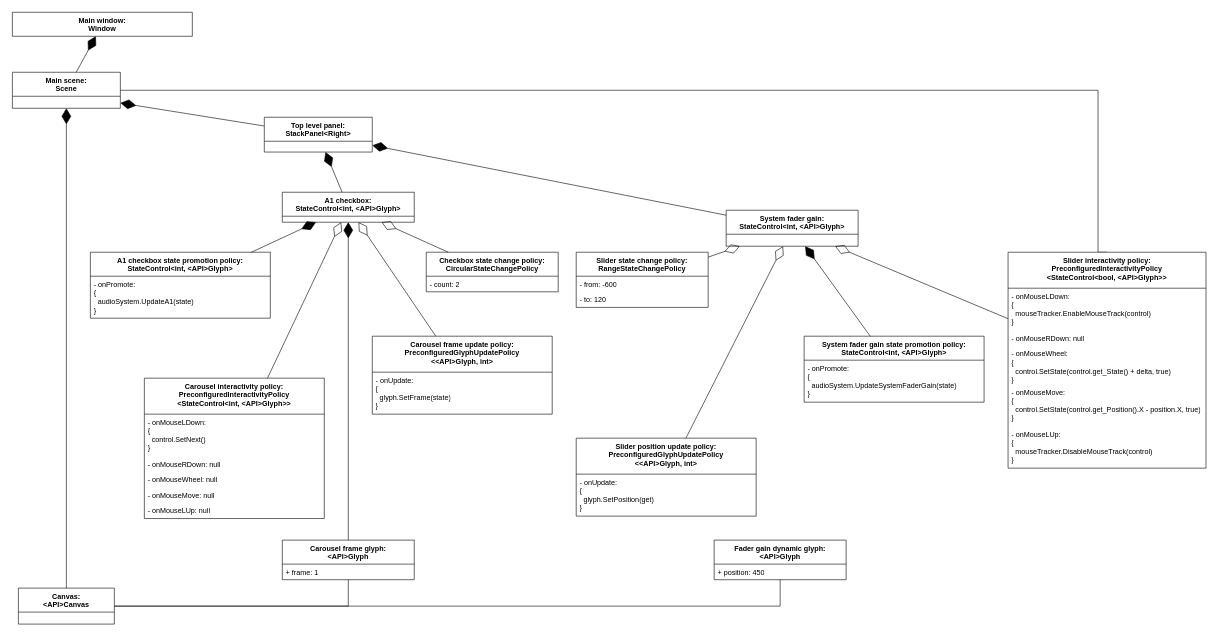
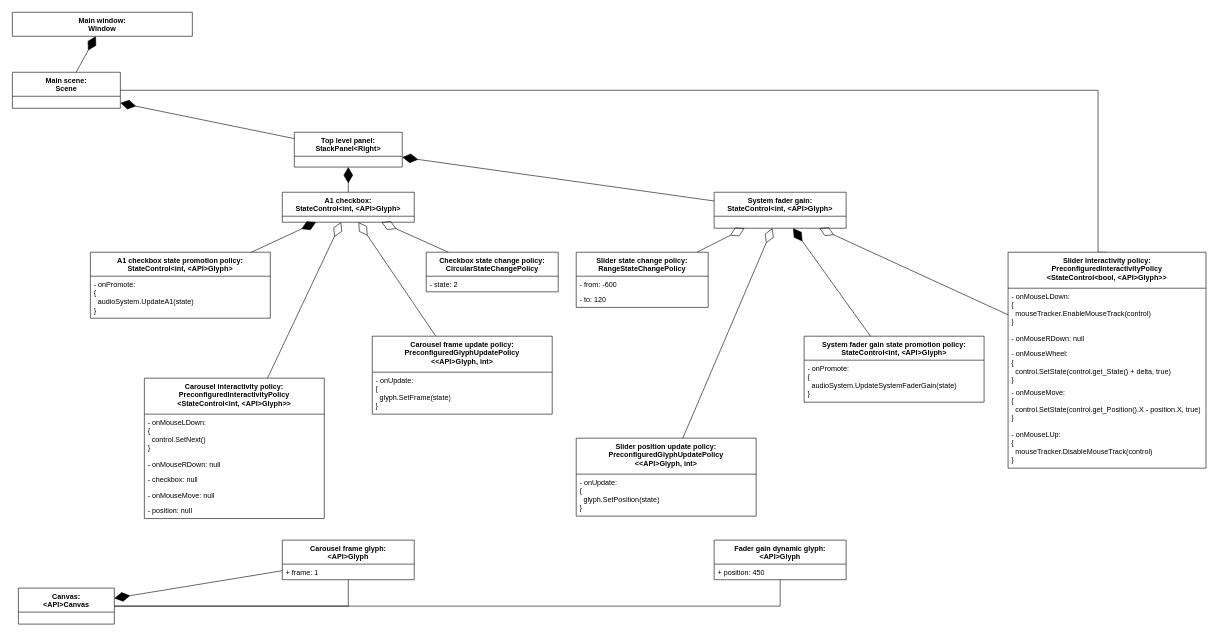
- <mxCell id="7" value="Top level panel:&lt;div&gt;StackPanel&amp;lt;Right&amp;gt;&lt;/div&gt;" style="swimlane;fontStyle=1;align=center;verticalAlign=top;childLayout=stackLayout;horizontal=1;startSize=40;horizontalStack=0;resizeParent=1;resizeParentMax=0;resizeLast=0;collapsible=1;marginBottom=0;whiteSpace=wrap;html=1;" parent="1" vertex="1"><mxGeometry x="440" y="195" width="180" height="58" as="geometry" /></mxCell>
+ <mxCell id="7" value="Top level panel:&lt;div&gt;StackPanel&amp;lt;Right&amp;gt;&lt;/div&gt;" style="swimlane;fontStyle=1;align=center;verticalAlign=top;childLayout=stackLayout;horizontal=1;startSize=40;horizontalStack=0;resizeParent=1;resizeParentMax=0;resizeLast=0;collapsible=1;marginBottom=0;whiteSpace=wrap;html=1;" parent="1" vertex="1"><mxGeometry x="490" y="220" width="180" height="58" as="geometry" /></mxCell>
- <mxCell id="10" value="System fader gain:&lt;div&gt;StateControl&amp;lt;int, &amp;lt;API&amp;gt;Glyph&amp;gt;&lt;/div&gt;" style="swimlane;fontStyle=1;align=center;verticalAlign=top;childLayout=stackLayout;horizontal=1;startSize=40;horizontalStack=0;resizeParent=1;resizeParentMax=0;resizeLast=0;collapsible=1;marginBottom=0;whiteSpace=wrap;html=1;" parent="1" vertex="1"><mxGeometry x="1210" y="350" width="220" height="60" as="geometry" /></mxCell>
+ <mxCell id="10" value="System fader gain:&lt;div&gt;StateControl&amp;lt;int, &amp;lt;API&amp;gt;Glyph&amp;gt;&lt;/div&gt;" style="swimlane;fontStyle=1;align=center;verticalAlign=top;childLayout=stackLayout;horizontal=1;startSize=40;horizontalStack=0;resizeParent=1;resizeParentMax=0;resizeLast=0;collapsible=1;marginBottom=0;whiteSpace=wrap;html=1;" parent="1" vertex="1"><mxGeometry x="1190" y="320" width="220" height="60" as="geometry" /></mxCell>
- <mxCell id="39" value="" style="endArrow=diamondThin;endFill=1;endSize=24;html=1;rounded=0;" parent="1" source="35" target="9" edge="1"><mxGeometry width="160" relative="1" as="geometry"><mxPoint x="125" y="722" as="sourcePoint" /><mxPoint x="148" y="640" as="targetPoint" /></mxGeometry></mxCell>
+ <mxCell id="39" value="" style="endArrow=diamondThin;endFill=1;endSize=24;html=1;rounded=0;" parent="1" source="35" target="5" edge="1"><mxGeometry width="160" relative="1" as="geometry"><mxPoint x="125" y="722" as="sourcePoint" /><mxPoint x="148" y="640" as="targetPoint" /></mxGeometry></mxCell>
- <mxCell id="27" value="- count: 2" style="text;strokeColor=none;fillColor=none;align=left;verticalAlign=top;spacingLeft=4;spacingRight=4;overflow=hidden;rotatable=0;points=[[0,0.5],[1,0.5]];portConstraint=eastwest;whiteSpace=wrap;html=1;" parent="26" vertex="1"><mxGeometry y="40" width="220" height="26" as="geometry" /></mxCell>
+ <mxCell id="27" value="- state: 2" style="text;strokeColor=none;fillColor=none;align=left;verticalAlign=top;spacingLeft=4;spacingRight=4;overflow=hidden;rotatable=0;points=[[0,0.5],[1,0.5]];portConstraint=eastwest;whiteSpace=wrap;html=1;" parent="26" vertex="1"><mxGeometry y="40" width="220" height="26" as="geometry" /></mxCell>
- <mxCell id="6" value="" style="endArrow=diamondThin;endFill=1;endSize=24;html=1;rounded=0;" parent="1" source="5" target="3" edge="1"><mxGeometry width="160" relative="1" as="geometry"><mxPoint x="40" y="370" as="sourcePoint" /><mxPoint x="-150" y="310" as="targetPoint" /></mxGeometry></mxCell>
- <mxCell id="16" value="- onMouseWheel: null" style="text;strokeColor=none;fillColor=none;align=left;verticalAlign=top;spacingLeft=4;spacingRight=4;overflow=hidden;rotatable=0;points=[[0,0.5],[1,0.5]];portConstraint=eastwest;whiteSpace=wrap;html=1;" parent="13" vertex="1"><mxGeometry y="156" width="300" height="26" as="geometry" /></mxCell>
+ <mxCell id="16" value="- checkbox: null" style="text;strokeColor=none;fillColor=none;align=left;verticalAlign=top;spacingLeft=4;spacingRight=4;overflow=hidden;rotatable=0;points=[[0,0.5],[1,0.5]];portConstraint=eastwest;whiteSpace=wrap;html=1;" parent="13" vertex="1"><mxGeometry y="156" width="300" height="26" as="geometry" /></mxCell>
- <mxCell id="44" value="- onUpdate:&lt;div&gt;{&lt;/div&gt;&lt;div&gt;&amp;nbsp; glyph.SetPosition(get)&lt;/div&gt;&lt;div&gt;}&lt;/div&gt;" style="text;strokeColor=none;fillColor=none;align=left;verticalAlign=top;spacingLeft=4;spacingRight=4;overflow=hidden;rotatable=0;points=[[0,0.5],[1,0.5]];portConstraint=eastwest;whiteSpace=wrap;html=1;" parent="43" vertex="1"><mxGeometry y="60" width="300" height="70" as="geometry" /></mxCell>
+ <mxCell id="44" value="- onUpdate:&lt;div&gt;{&lt;/div&gt;&lt;div&gt;&amp;nbsp; glyph.SetPosition(state)&lt;/div&gt;&lt;div&gt;}&lt;/div&gt;" style="text;strokeColor=none;fillColor=none;align=left;verticalAlign=top;spacingLeft=4;spacingRight=4;overflow=hidden;rotatable=0;points=[[0,0.5],[1,0.5]];portConstraint=eastwest;whiteSpace=wrap;html=1;" parent="43" vertex="1"><mxGeometry y="60" width="300" height="70" as="geometry" /></mxCell>
- <mxCell id="18" value="- onMouseLUp: null" style="text;strokeColor=none;fillColor=none;align=left;verticalAlign=top;spacingLeft=4;spacingRight=4;overflow=hidden;rotatable=0;points=[[0,0.5],[1,0.5]];portConstraint=eastwest;whiteSpace=wrap;html=1;" parent="13" vertex="1"><mxGeometry y="208" width="300" height="26" as="geometry" /></mxCell>
+ <mxCell id="18" value="- position: null" style="text;strokeColor=none;fillColor=none;align=left;verticalAlign=top;spacingLeft=4;spacingRight=4;overflow=hidden;rotatable=0;points=[[0,0.5],[1,0.5]];portConstraint=eastwest;whiteSpace=wrap;html=1;" parent="13" vertex="1"><mxGeometry y="208" width="300" height="26" as="geometry" /></mxCell>
